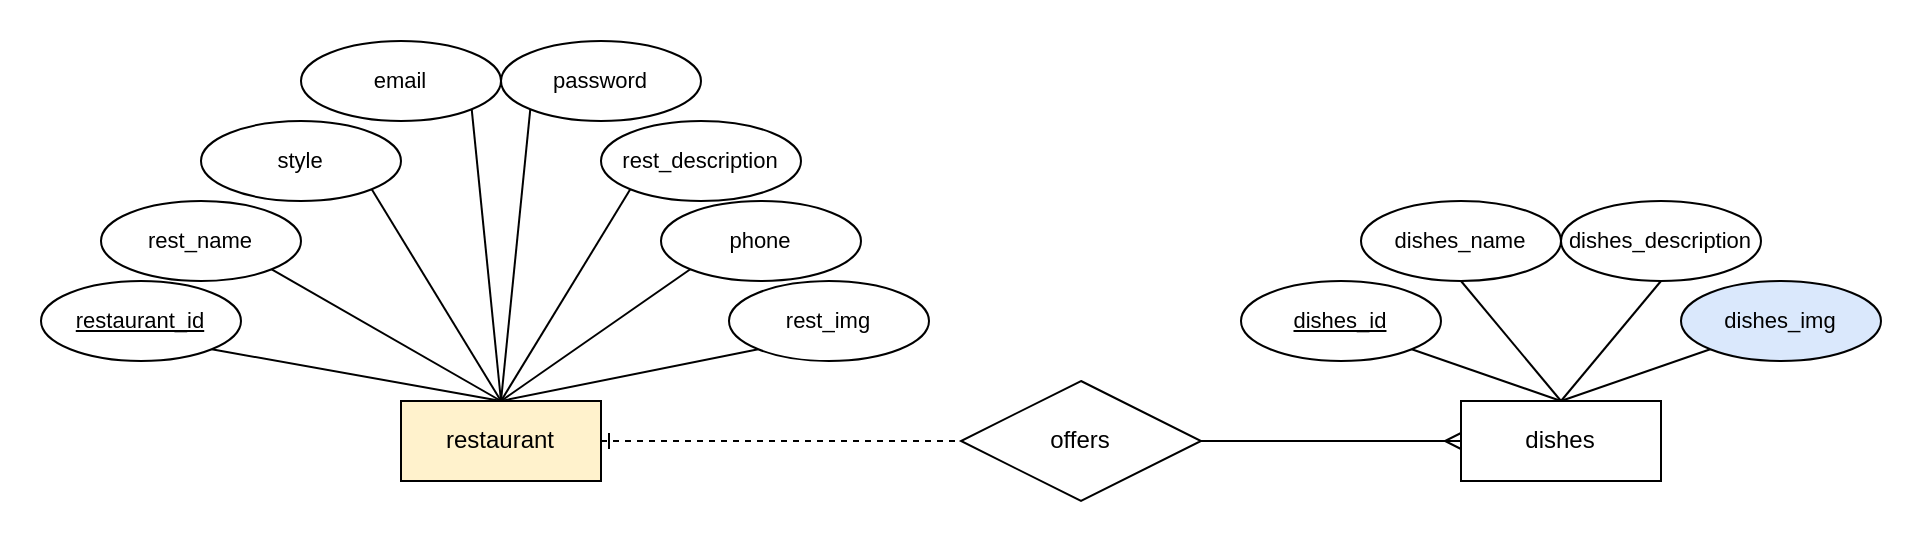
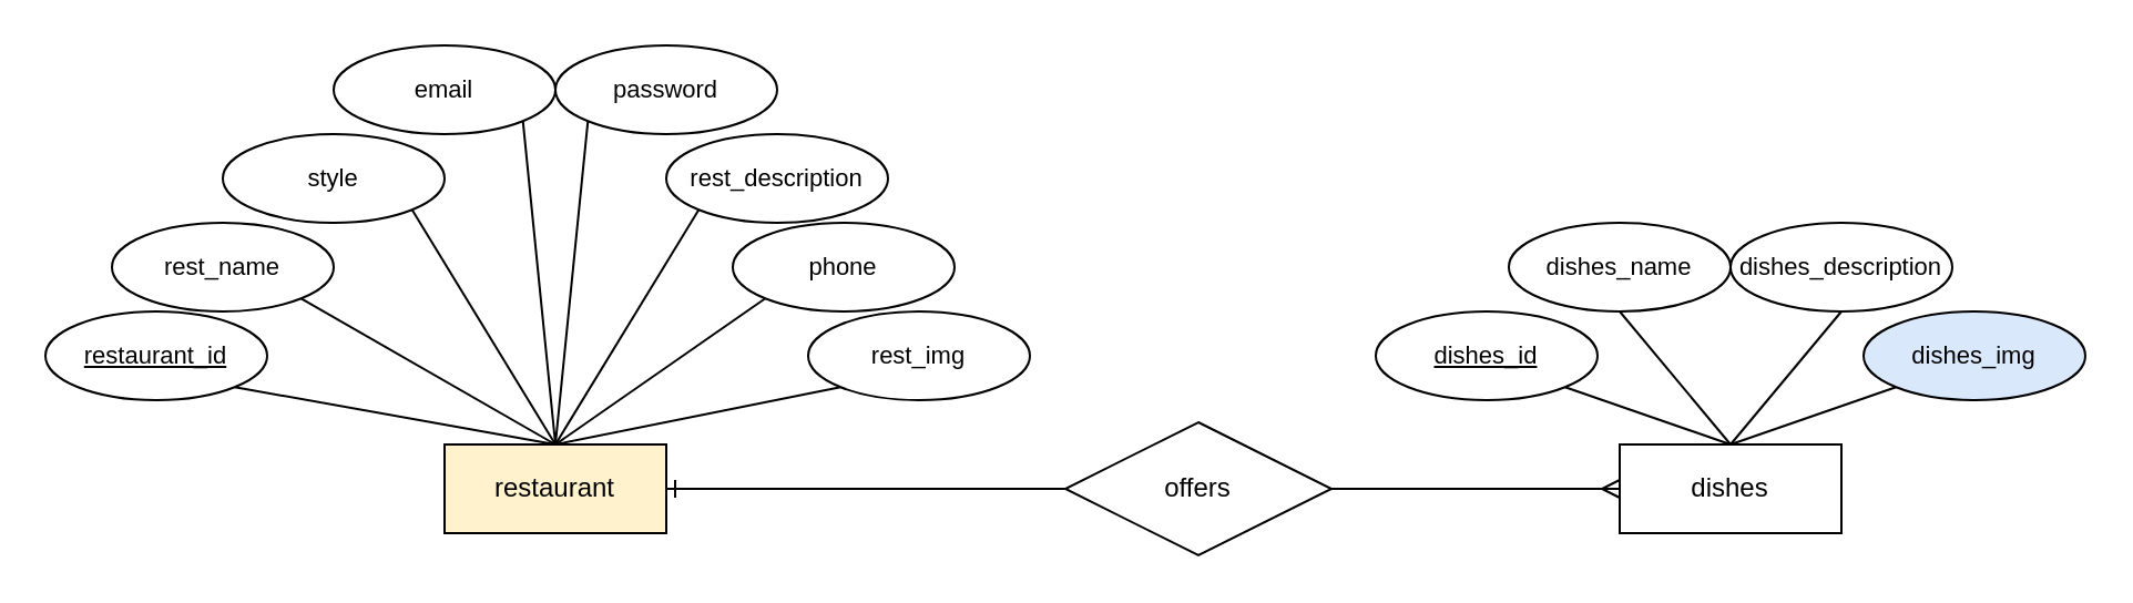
- <mxCell id="6" style="rounded=0;orthogonalLoop=1;jettySize=auto;html=1;exitX=1;exitY=0.5;exitDx=0;exitDy=0;startArrow=ERone;startFill=0;endArrow=none;endFill=0;entryX=0;entryY=0.5;entryDx=0;entryDy=0;dashed=1;" edge="1" parent="1" source="2" target="5"><mxGeometry relative="1" as="geometry"><mxPoint x="340" y="200" as="targetPoint" /></mxGeometry></mxCell>
+ <mxCell id="6" style="rounded=0;orthogonalLoop=1;jettySize=auto;html=1;exitX=1;exitY=0.5;exitDx=0;exitDy=0;startArrow=ERone;startFill=0;endArrow=none;endFill=0;entryX=0;entryY=0.5;entryDx=0;entryDy=0;" edge="1" parent="1" source="2" target="5"><mxGeometry relative="1" as="geometry"><mxPoint x="340" y="200" as="targetPoint" /></mxGeometry></mxCell>
